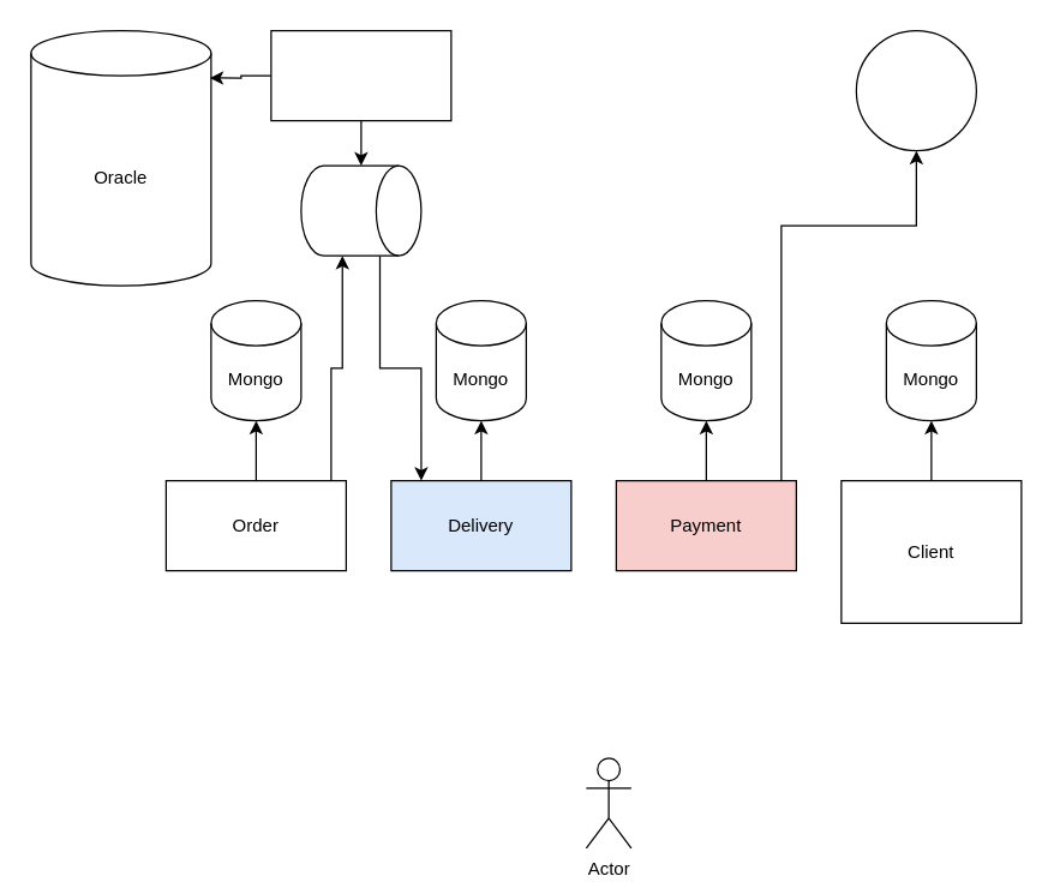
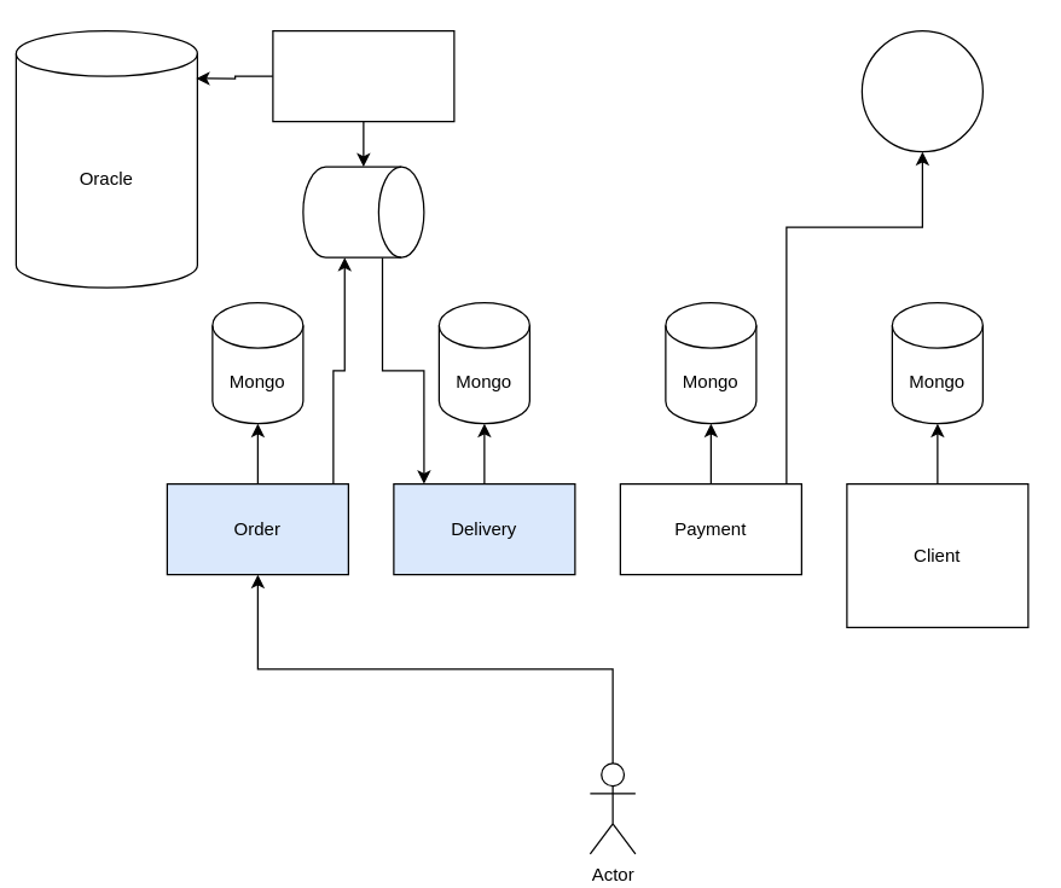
- <mxCell id="21" value="Oracle" style="shape=cylinder3;whiteSpace=wrap;html=1;boundedLbl=1;backgroundOutline=1;size=15;" vertex="1" parent="1"><mxGeometry x="20" y="20" width="120" height="170" as="geometry" /></mxCell>
+ <mxCell id="21" value="Oracle" style="shape=cylinder3;whiteSpace=wrap;html=1;boundedLbl=1;backgroundOutline=1;size=15;" vertex="1" parent="1"><mxGeometry x="10" y="20" width="120" height="170" as="geometry" /></mxCell>
- <mxCell id="4" value="Order" style="rounded=0;whiteSpace=wrap;html=1;" vertex="1" parent="1"><mxGeometry x="110" y="320" width="120" height="60" as="geometry" /></mxCell>
+ <mxCell id="4" value="Order" style="rounded=0;whiteSpace=wrap;html=1;fillColor=#dae8fc;" vertex="1" parent="1"><mxGeometry x="110" y="320" width="120" height="60" as="geometry" /></mxCell>
- <mxCell id="9" value="Payment" style="rounded=0;whiteSpace=wrap;html=1;fillColor=#f8cecc;" vertex="1" parent="1"><mxGeometry x="410" y="320" width="120" height="60" as="geometry" /></mxCell>
+ <mxCell id="9" value="Payment" style="rounded=0;whiteSpace=wrap;html=1;" vertex="1" parent="1"><mxGeometry x="410" y="320" width="120" height="60" as="geometry" /></mxCell>
+ <mxCell id="12" style="edgeStyle=orthogonalEdgeStyle;rounded=0;orthogonalLoop=1;jettySize=auto;html=1;exitX=0.5;exitY=0;exitDx=0;exitDy=0;exitPerimeter=0;entryX=0.5;entryY=1;entryDx=0;entryDy=0;" edge="1" parent="1" source="13" target="4"><mxGeometry relative="1" as="geometry" /></mxCell>
